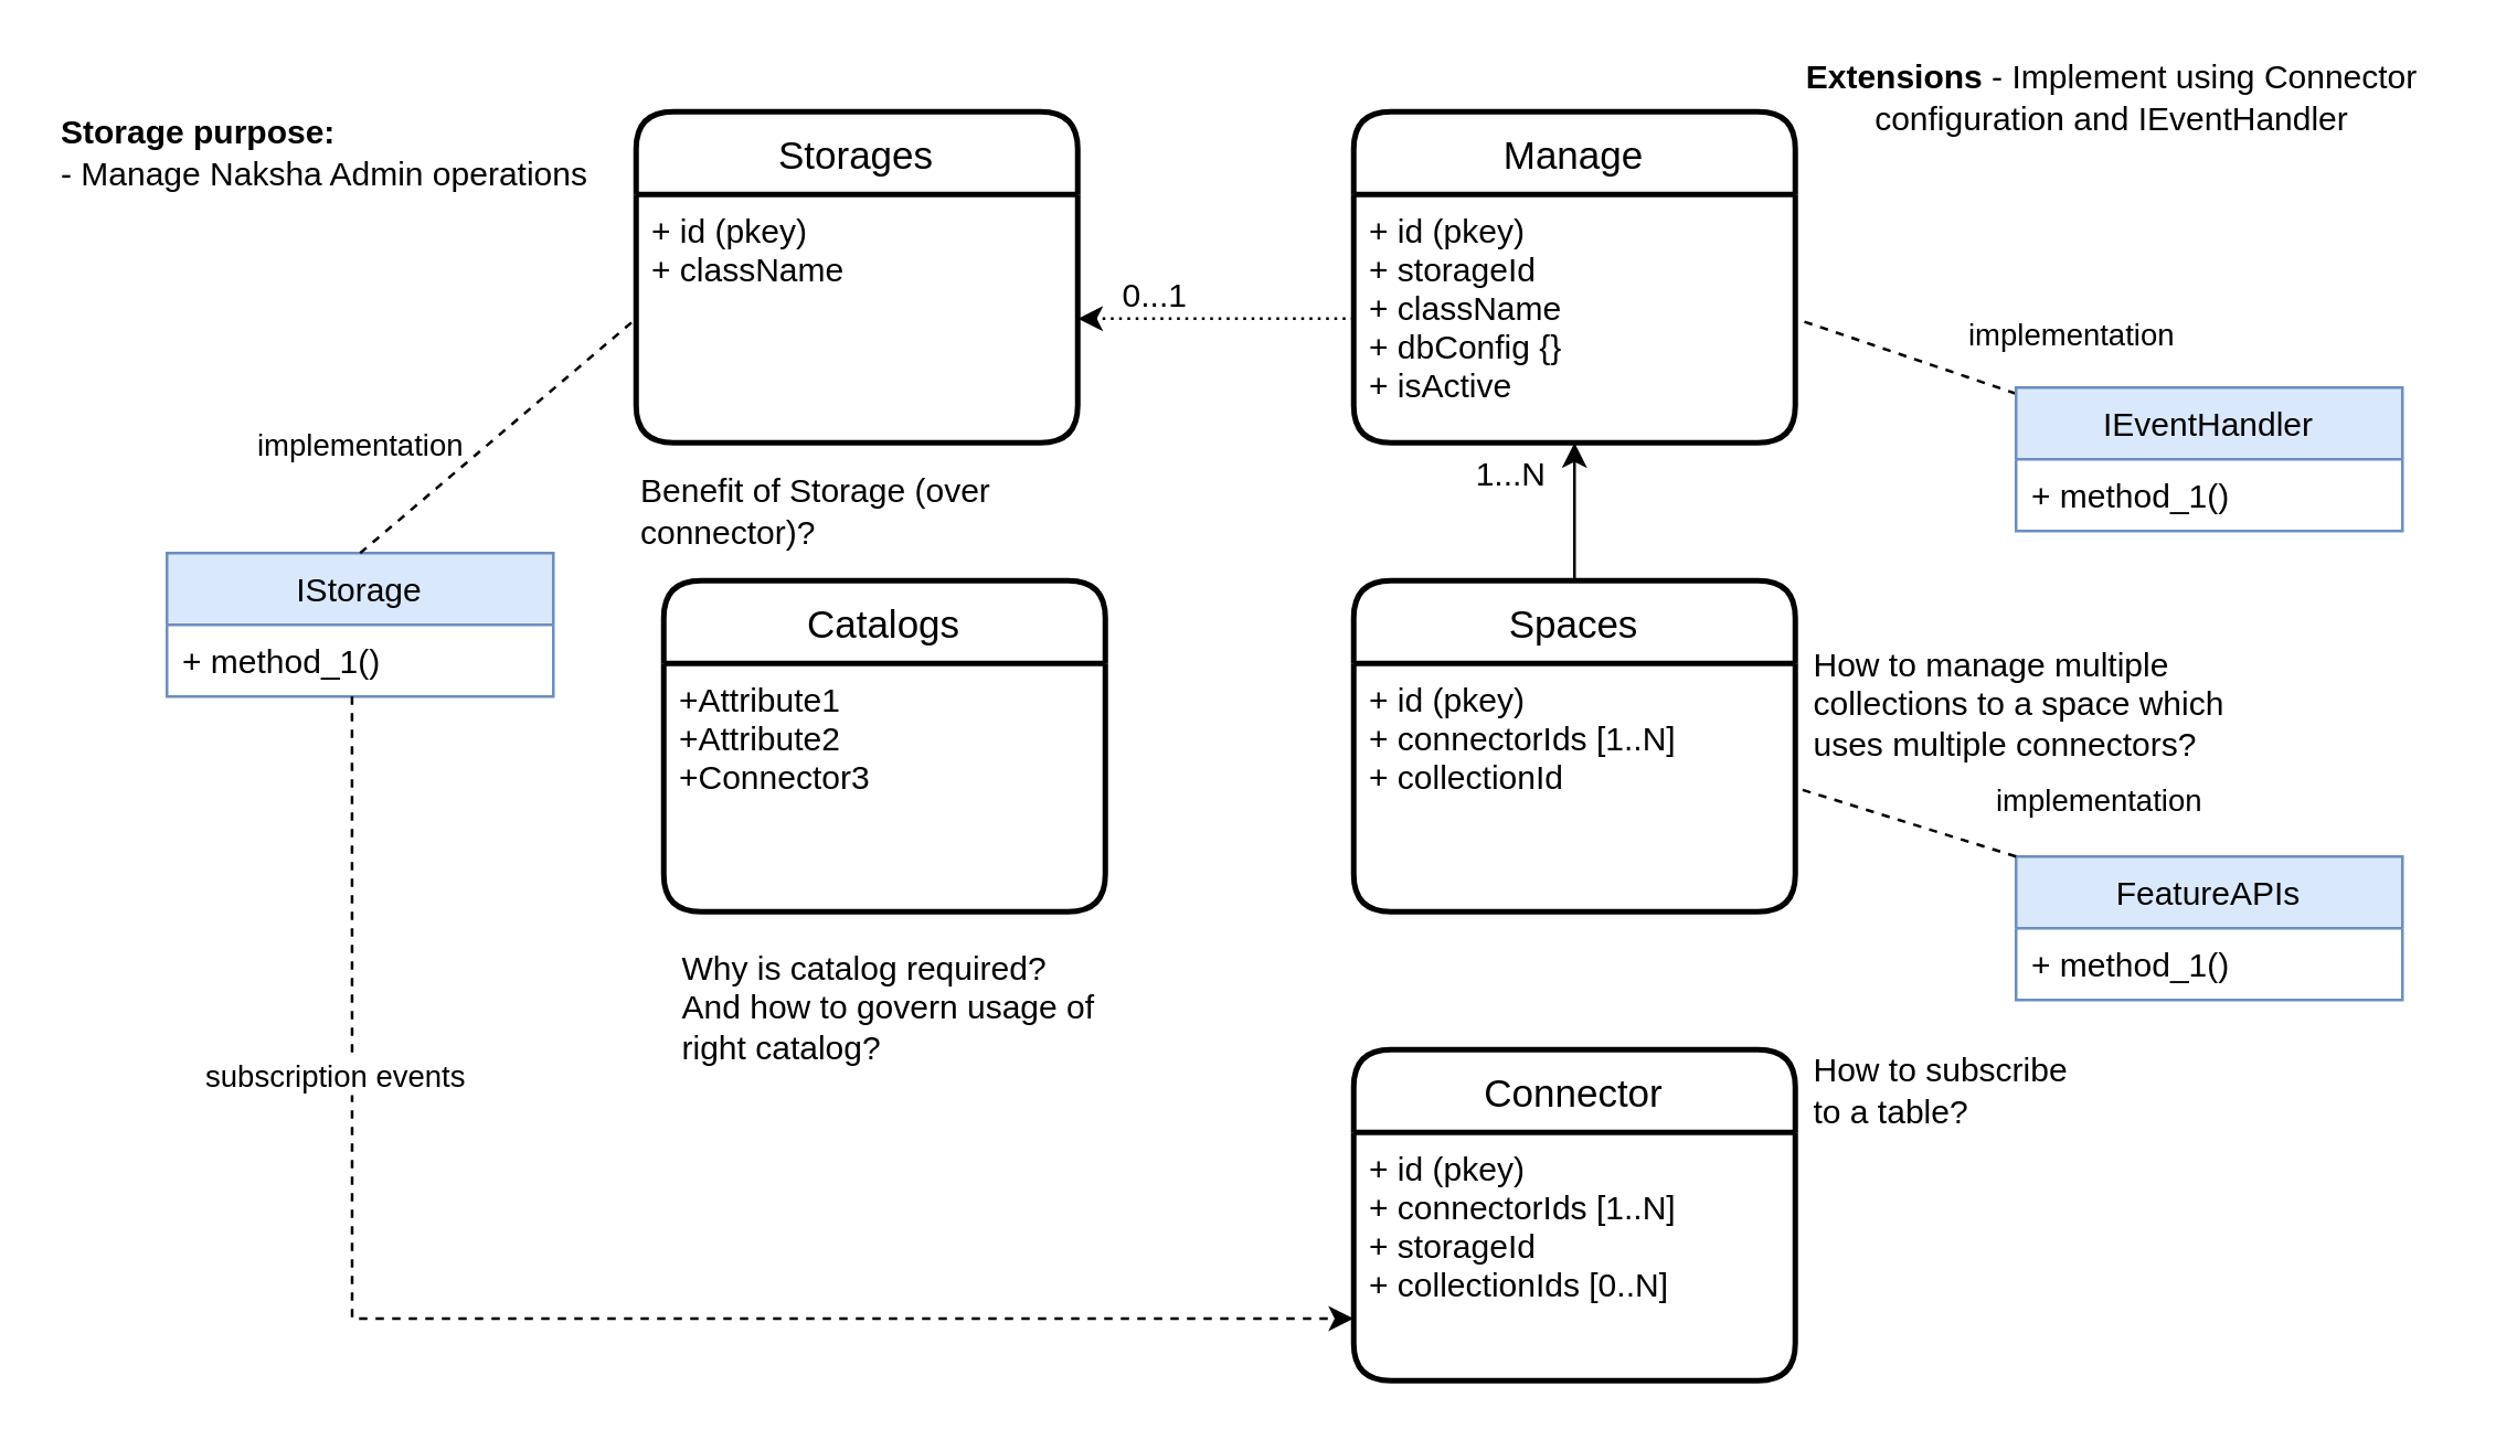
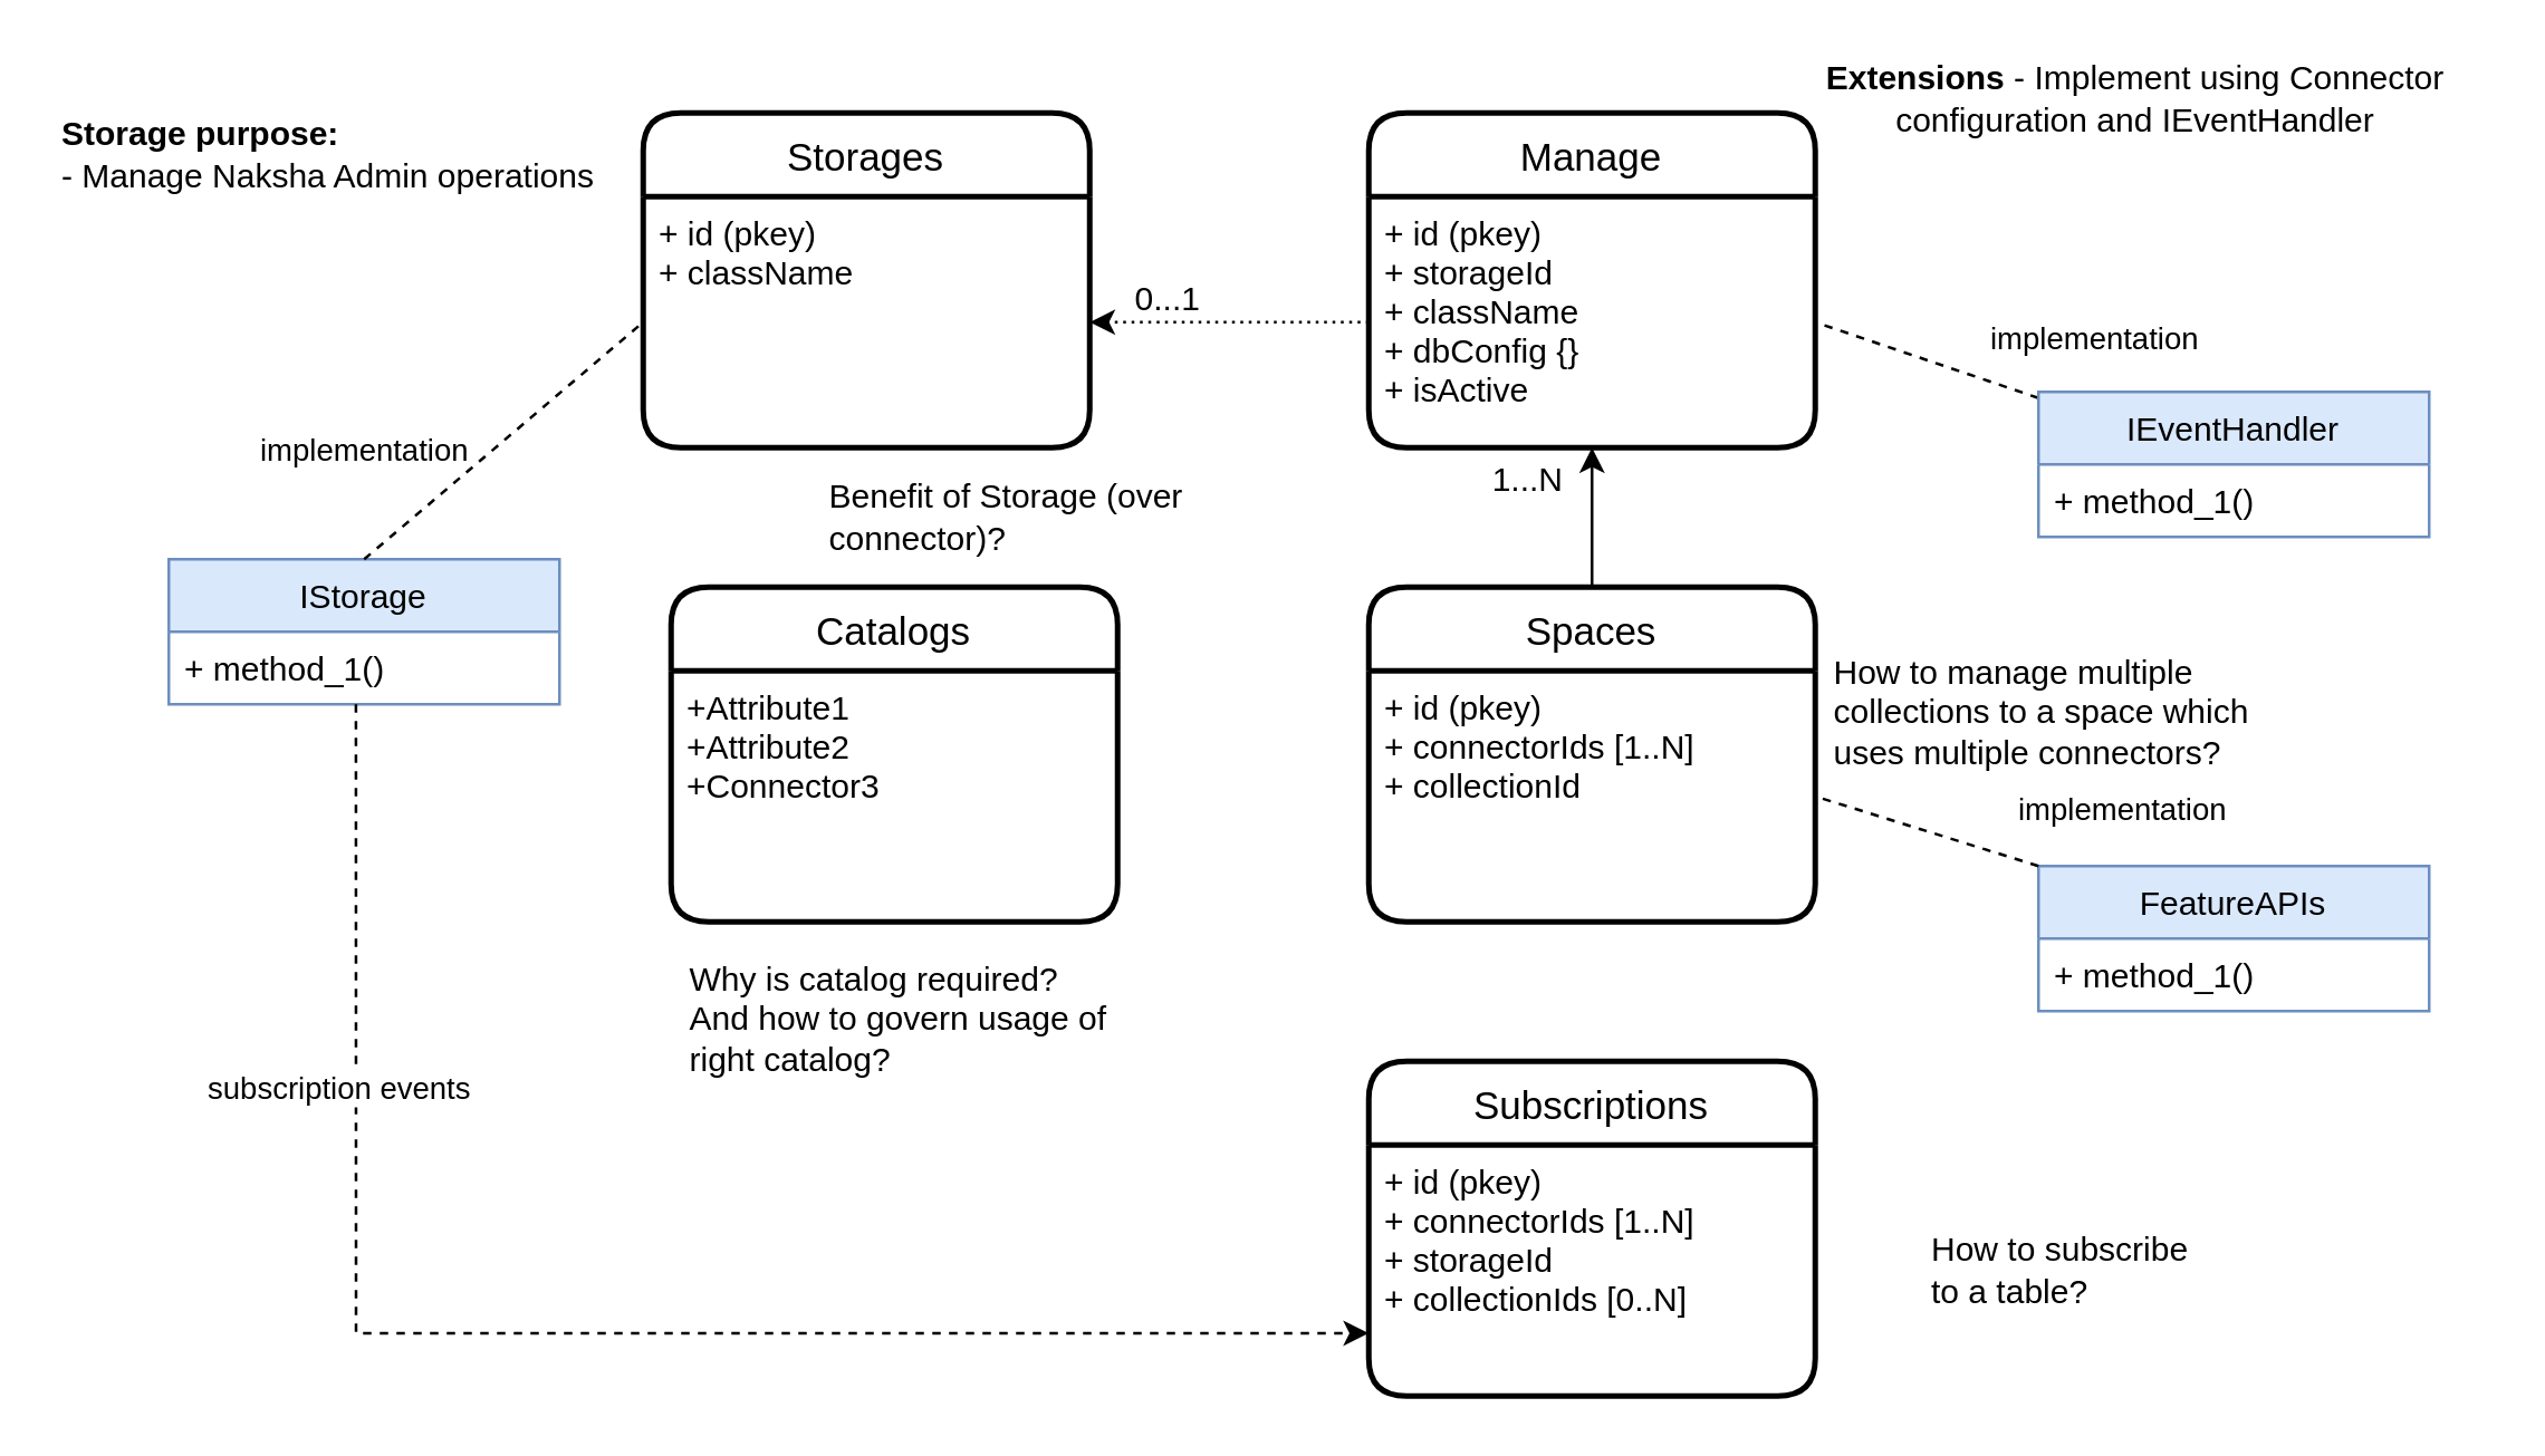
- <mxCell id="19" value="Benefit of Storage (over connector)?" style="text;html=1;strokeColor=none;fillColor=none;align=left;verticalAlign=middle;whiteSpace=wrap;rounded=0;" vertex="1" parent="1"><mxGeometry x="230" y="170" width="155" height="30" as="geometry" /></mxCell>
+ <mxCell id="19" value="Benefit of Storage (over connector)?" style="text;html=1;strokeColor=none;fillColor=none;align=left;verticalAlign=middle;whiteSpace=wrap;rounded=0;" vertex="1" parent="1"><mxGeometry x="295" y="170" width="155" height="30" as="geometry" /></mxCell>
- <mxCell id="16" value="How to subscribe to a table?" style="text;html=1;strokeColor=none;fillColor=none;align=left;verticalAlign=middle;whiteSpace=wrap;rounded=0;" vertex="1" parent="1"><mxGeometry x="655" y="380" width="95" height="30" as="geometry" /></mxCell>
+ <mxCell id="16" value="How to subscribe to a table?" style="text;html=1;strokeColor=none;fillColor=none;align=left;verticalAlign=middle;whiteSpace=wrap;rounded=0;" vertex="1" parent="1"><mxGeometry x="690" y="440" width="95" height="30" as="geometry" /></mxCell>
- <mxCell id="8" value="Connector" style="swimlane;childLayout=stackLayout;horizontal=1;startSize=30;horizontalStack=0;rounded=1;fontSize=14;fontStyle=0;strokeWidth=2;resizeParent=0;resizeLast=1;shadow=0;dashed=0;align=center;collapsible=0;" vertex="1" parent="1"><mxGeometry x="490" y="380" width="160" height="120" as="geometry" /></mxCell>
+ <mxCell id="8" value="Subscriptions" style="swimlane;childLayout=stackLayout;horizontal=1;startSize=30;horizontalStack=0;rounded=1;fontSize=14;fontStyle=0;strokeWidth=2;resizeParent=0;resizeLast=1;shadow=0;dashed=0;align=center;collapsible=0;" vertex="1" parent="1"><mxGeometry x="490" y="380" width="160" height="120" as="geometry" /></mxCell>
